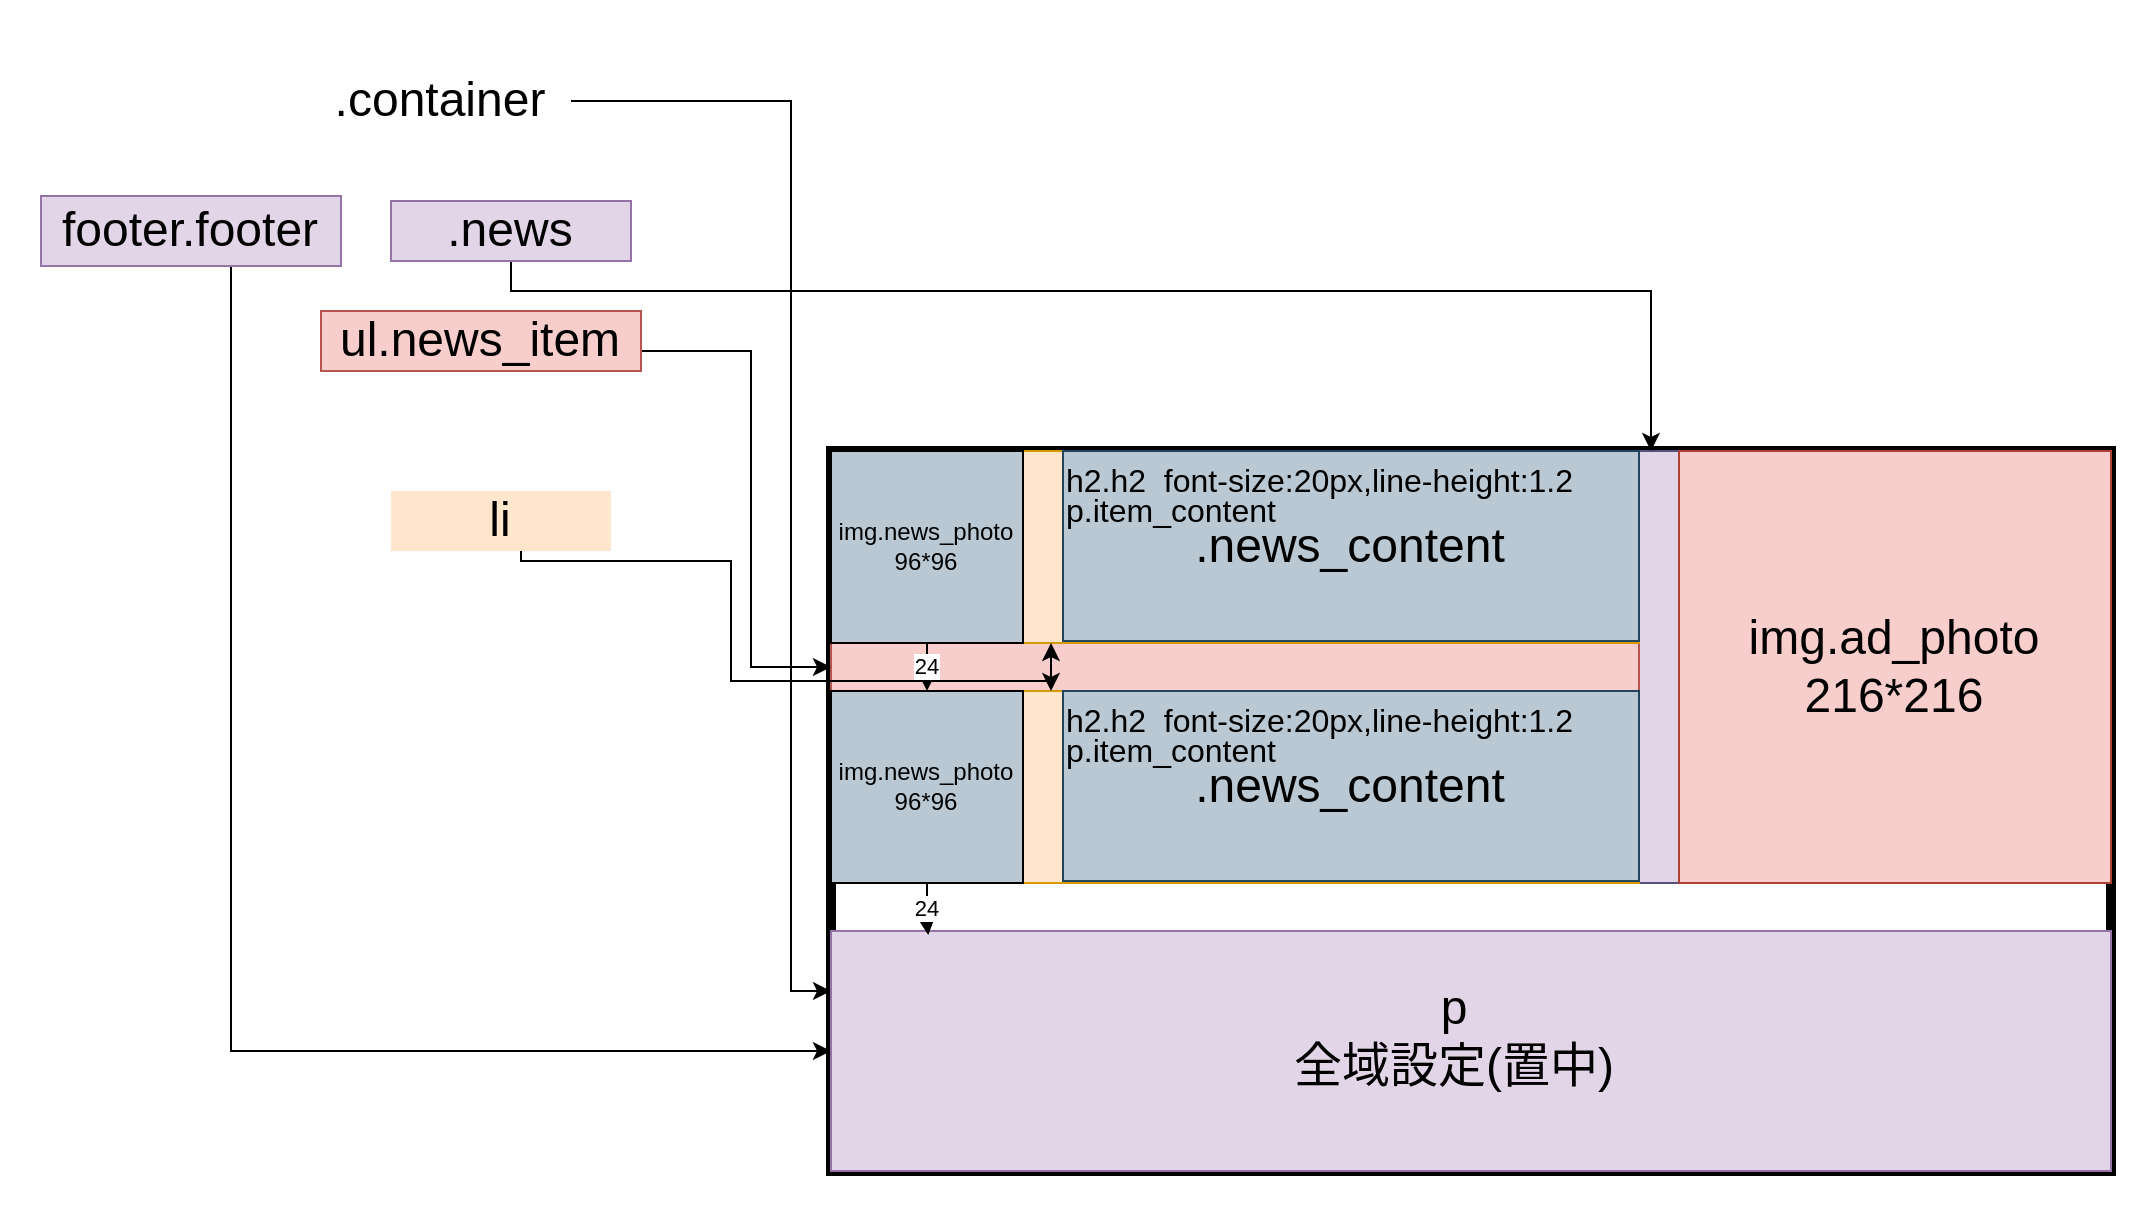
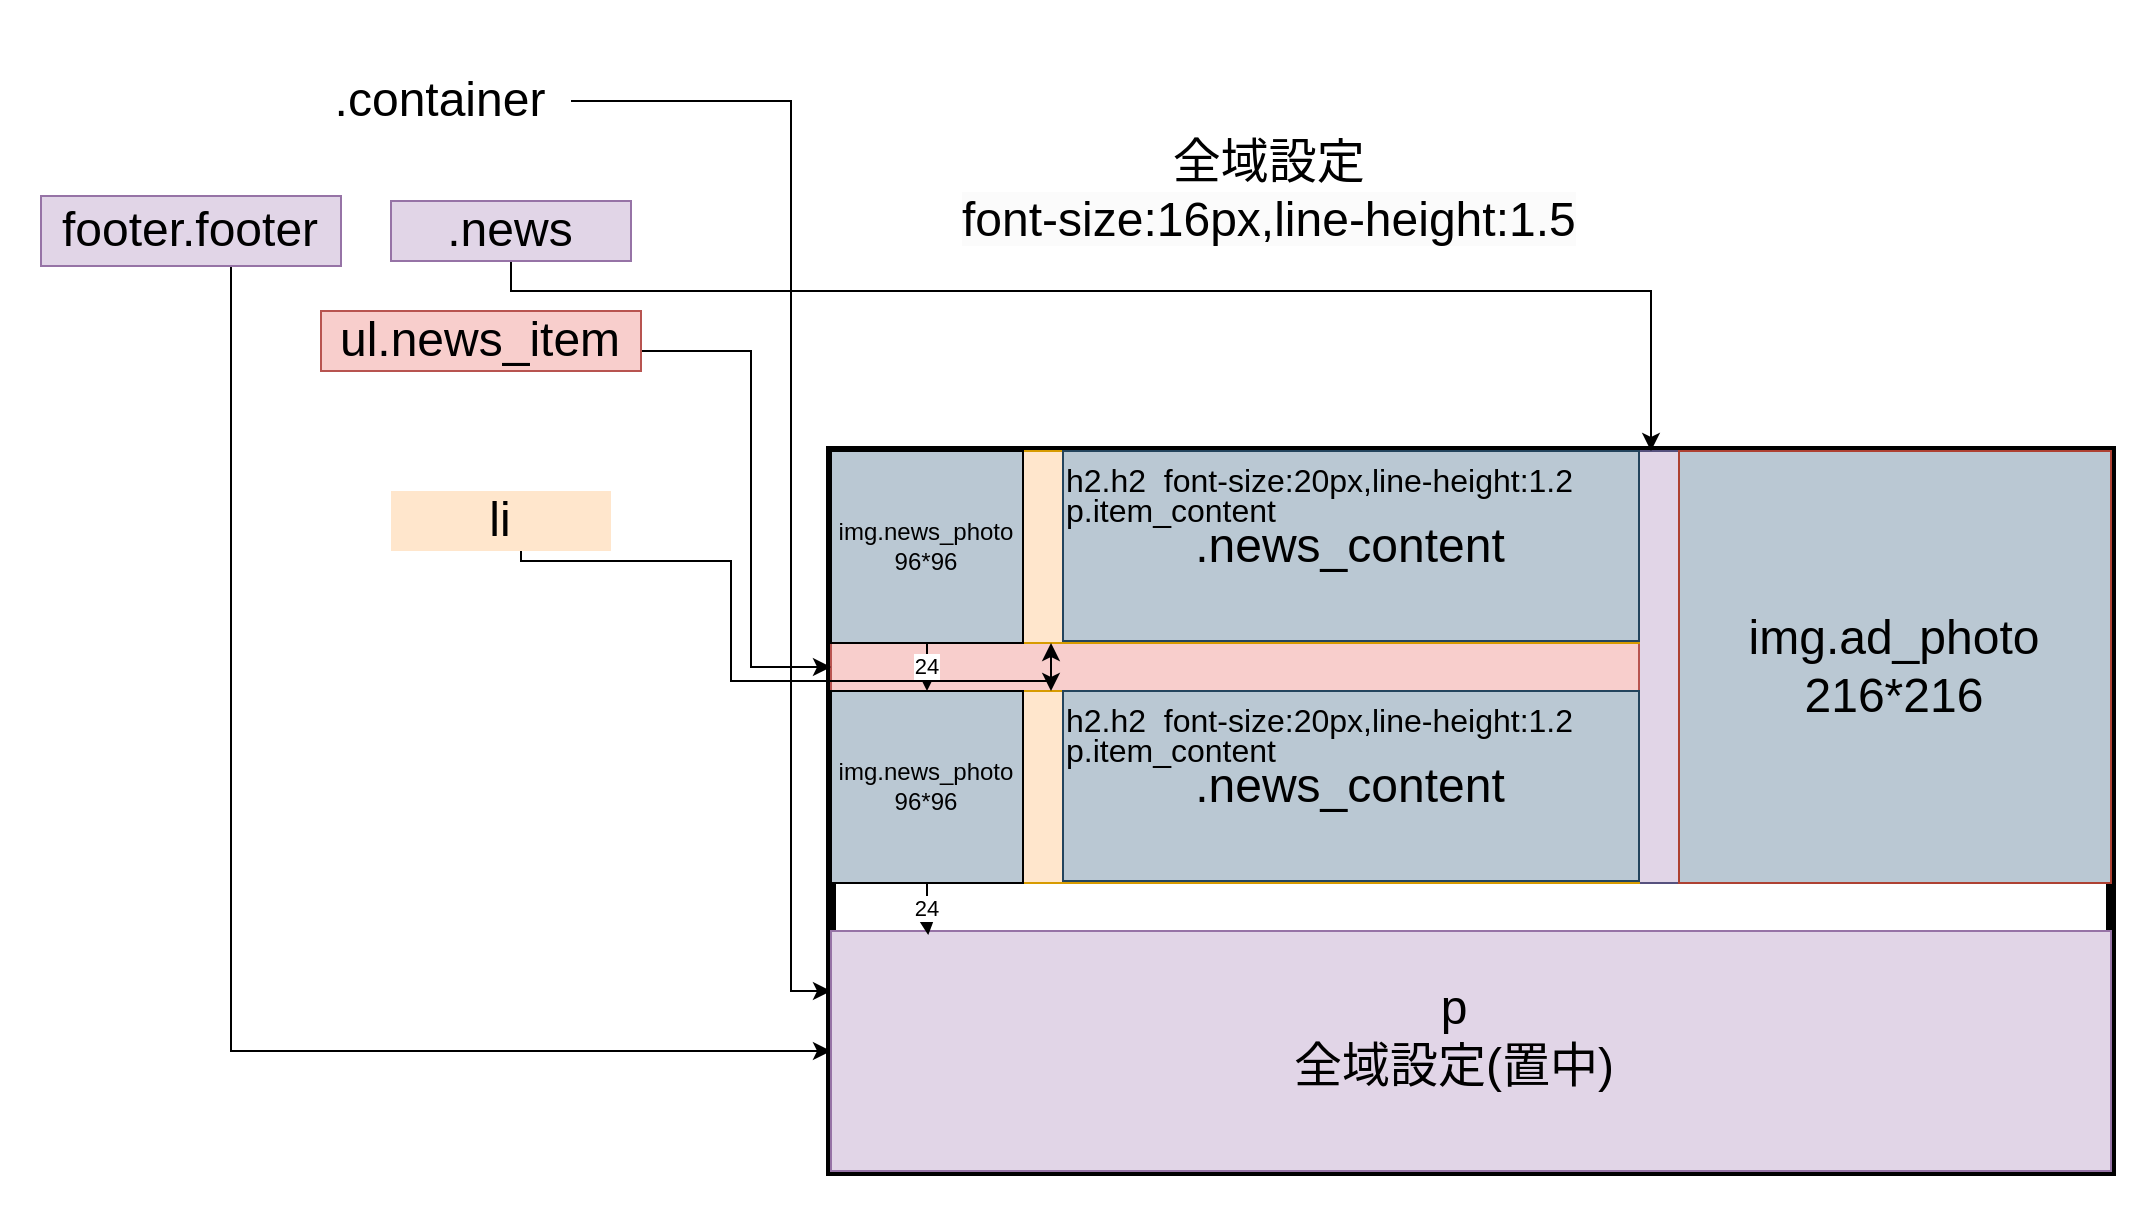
+ <mxCell id="19" value="&lt;div style=&quot;text-align: center;&quot;&gt;&lt;span style=&quot;font-size: 24px;&quot;&gt;全域設定&lt;/span&gt;&lt;/div&gt;&lt;span style=&quot;color: rgb(0, 0, 0); font-family: Helvetica; font-size: 24px; font-style: normal; font-variant-ligatures: normal; font-variant-caps: normal; font-weight: 400; letter-spacing: normal; orphans: 2; text-align: center; text-indent: 0px; text-transform: none; widows: 2; word-spacing: 0px; -webkit-text-stroke-width: 0px; white-space: normal; background-color: rgb(251, 251, 251); text-decoration-thickness: initial; text-decoration-style: initial; text-decoration-color: initial; display: inline !important; float: none;&quot;&gt;font-size:16px,line-height:1.5&lt;/span&gt;" style="text;whiteSpace=wrap;html=1;" vertex="1" parent="1"><mxGeometry x="479" y="60" width="340" height="80" as="geometry" /></mxCell>
- <mxCell id="9" value="img.ad_photo&lt;div&gt;216*216&lt;/div&gt;" style="rounded=0;whiteSpace=wrap;html=1;fontSize=24;fillColor=#F8CECC;strokeColor=#ae4132;" parent="1" vertex="1"><mxGeometry x="839" y="225" width="216" height="216" as="geometry" /></mxCell>
+ <mxCell id="9" value="img.ad_photo&lt;div&gt;216*216&lt;/div&gt;" style="rounded=0;whiteSpace=wrap;html=1;fontSize=24;fillColor=#bac8d3;strokeColor=#ae4132;" parent="1" vertex="1"><mxGeometry x="839" y="225" width="216" height="216" as="geometry" /></mxCell>
